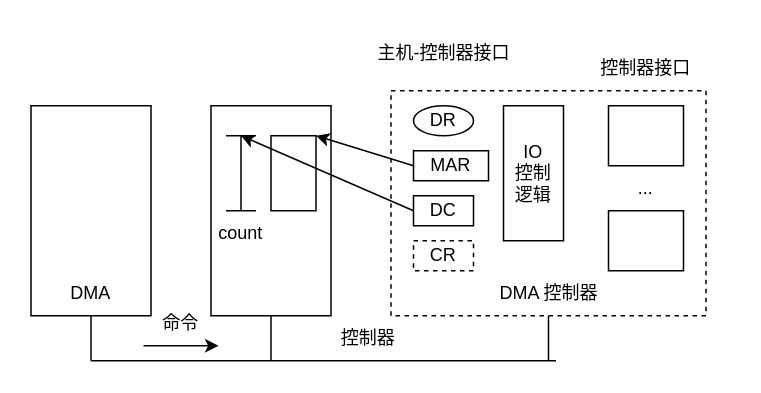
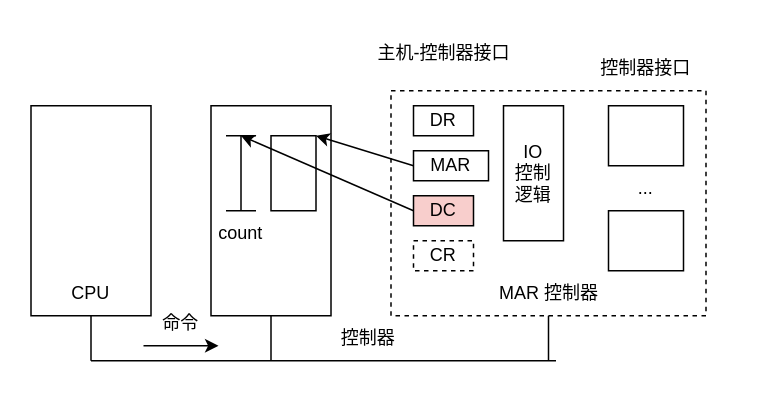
- <mxCell id="7" value="DR" style="ellipse;whiteSpace=wrap;html=1;" vertex="1" parent="1"><mxGeometry x="275" y="70" width="40" height="20" as="geometry" /></mxCell>
+ <mxCell id="7" value="DR" style="rounded=0;whiteSpace=wrap;html=1;" vertex="1" parent="1"><mxGeometry x="275" y="70" width="40" height="20" as="geometry" /></mxCell>
- <mxCell id="9" value="DC" style="rounded=0;whiteSpace=wrap;html=1;" vertex="1" parent="1"><mxGeometry x="275" y="130" width="40" height="20" as="geometry" /></mxCell>
+ <mxCell id="9" value="DC" style="rounded=0;whiteSpace=wrap;html=1;fillColor=#f8cecc;" vertex="1" parent="1"><mxGeometry x="275" y="130" width="40" height="20" as="geometry" /></mxCell>
- <mxCell id="19" value="DMA" style="text;html=1;strokeColor=none;fillColor=none;align=center;verticalAlign=middle;whiteSpace=wrap;rounded=0;dashed=1;" vertex="1" parent="1"><mxGeometry x="30" y="180" width="60" height="30" as="geometry" /></mxCell>
+ <mxCell id="19" value="CPU" style="text;html=1;strokeColor=none;fillColor=none;align=center;verticalAlign=middle;whiteSpace=wrap;rounded=0;dashed=1;" vertex="1" parent="1"><mxGeometry x="30" y="180" width="60" height="30" as="geometry" /></mxCell>
- <mxCell id="20" value="DMA 控制器" style="text;html=1;strokeColor=none;fillColor=none;align=center;verticalAlign=middle;whiteSpace=wrap;rounded=0;dashed=1;" vertex="1" parent="1"><mxGeometry x="327.5" y="180" width="75" height="30" as="geometry" /></mxCell>
+ <mxCell id="20" value="MAR 控制器" style="text;html=1;strokeColor=none;fillColor=none;align=center;verticalAlign=middle;whiteSpace=wrap;rounded=0;dashed=1;" vertex="1" parent="1"><mxGeometry x="327.5" y="180" width="75" height="30" as="geometry" /></mxCell>
